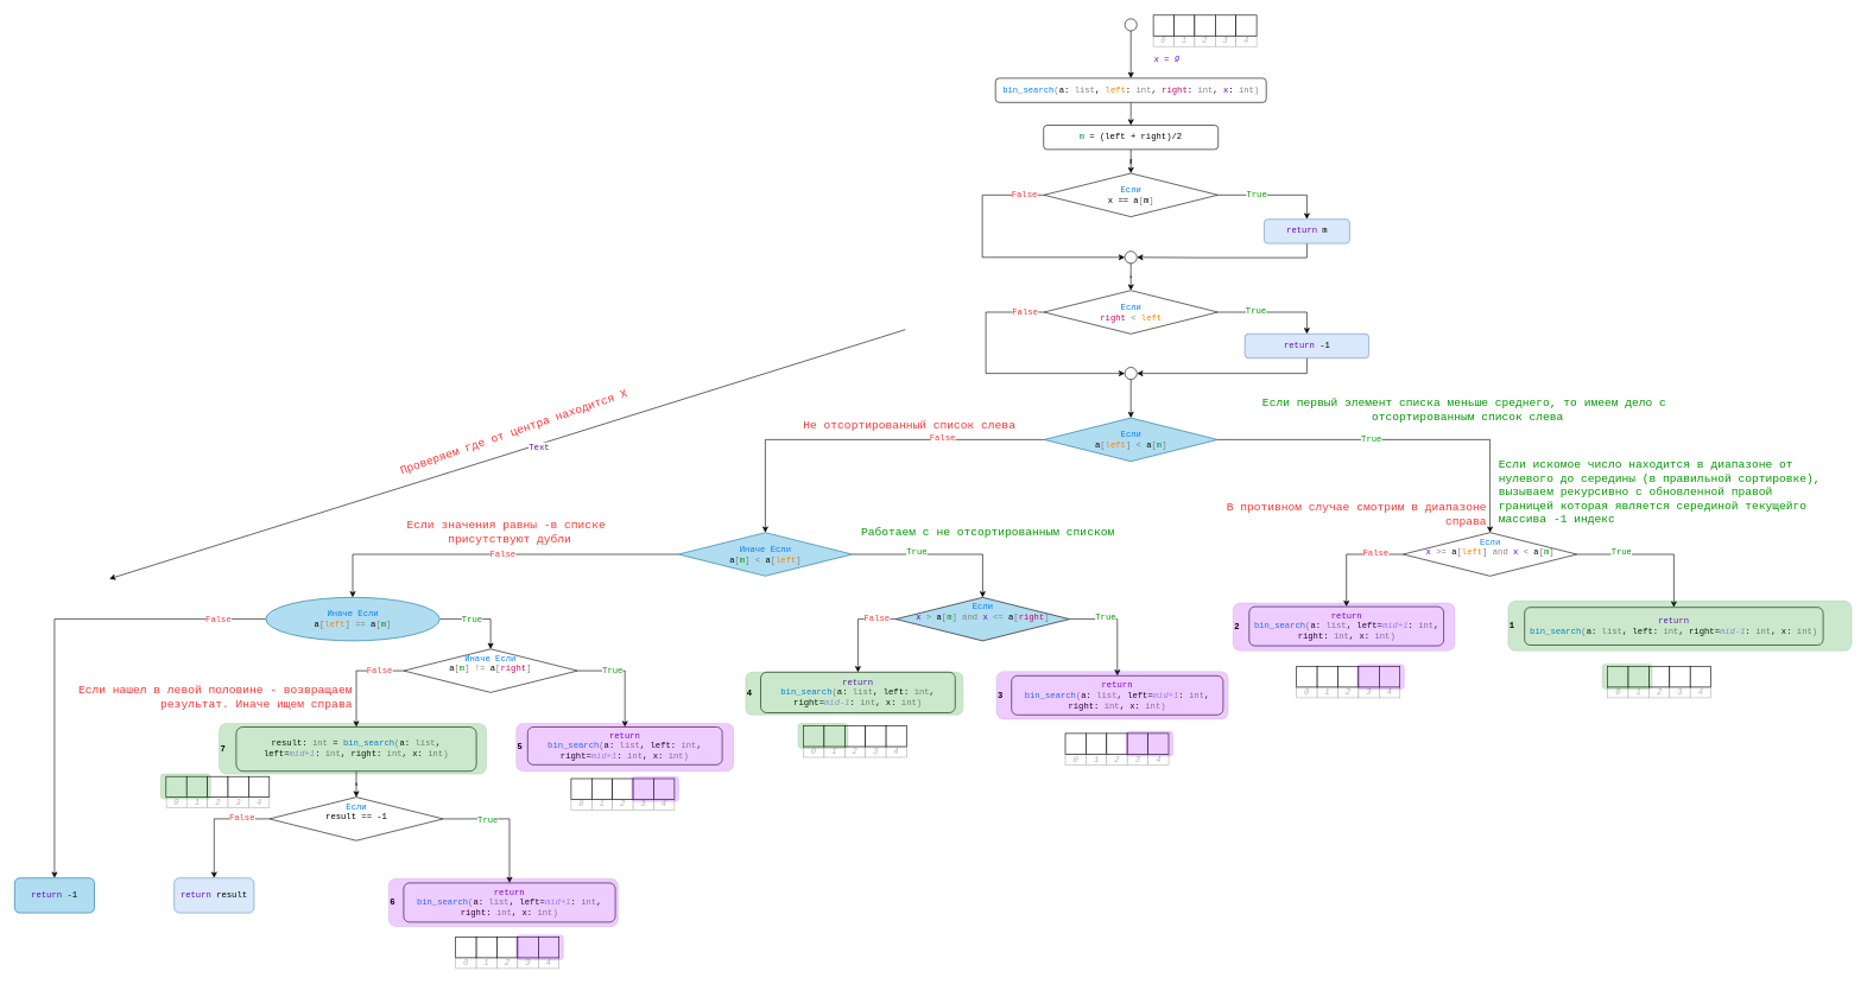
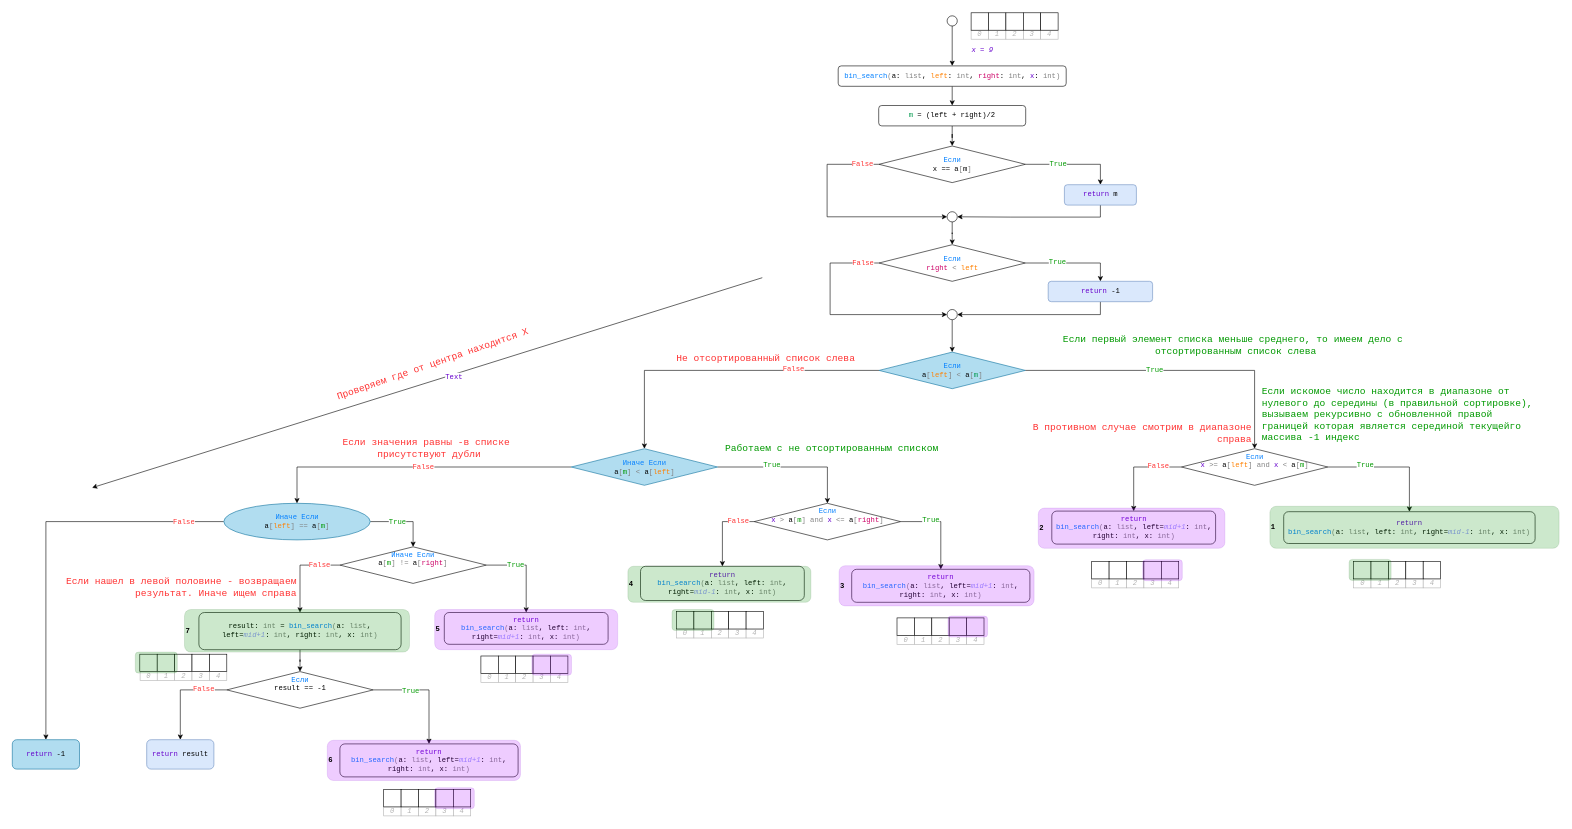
- <mxCell id="46" value="&lt;font color=&quot;#007fff&quot;&gt;Если&lt;/font&gt;&lt;br&gt;&lt;font color=&quot;#6600cc&quot;&gt;x&lt;/font&gt; &lt;font color=&quot;#808080&quot;&gt;&amp;gt;&lt;/font&gt;&amp;nbsp;a&lt;font color=&quot;#808080&quot;&gt;[&lt;/font&gt;&lt;font color=&quot;#009900&quot;&gt;m&lt;/font&gt;&lt;font color=&quot;#808080&quot;&gt;]&lt;/font&gt;&amp;nbsp;&lt;font color=&quot;#808080&quot;&gt;and&lt;/font&gt;&amp;nbsp;&lt;font color=&quot;#6600cc&quot;&gt;x&lt;/font&gt;&lt;font color=&quot;#808080&quot;&gt; &amp;lt;=&lt;/font&gt; a&lt;font color=&quot;#808080&quot;&gt;[&lt;/font&gt;&lt;font color=&quot;#cc0066&quot;&gt;right&lt;/font&gt;&lt;font color=&quot;#808080&quot;&gt;]&lt;/font&gt;" style="rhombus;whiteSpace=wrap;html=1;align=center;verticalAlign=top;fontFamily=Courier New;fillColor=#b1ddf0;" vertex="1" parent="1"><mxGeometry x="1256.5" y="838" width="244" height="61" as="geometry" /></mxCell>
+ <mxCell id="46" value="&lt;font color=&quot;#007fff&quot;&gt;Если&lt;/font&gt;&lt;br&gt;&lt;font color=&quot;#6600cc&quot;&gt;x&lt;/font&gt; &lt;font color=&quot;#808080&quot;&gt;&amp;gt;&lt;/font&gt;&amp;nbsp;a&lt;font color=&quot;#808080&quot;&gt;[&lt;/font&gt;&lt;font color=&quot;#009900&quot;&gt;m&lt;/font&gt;&lt;font color=&quot;#808080&quot;&gt;]&lt;/font&gt;&amp;nbsp;&lt;font color=&quot;#808080&quot;&gt;and&lt;/font&gt;&amp;nbsp;&lt;font color=&quot;#6600cc&quot;&gt;x&lt;/font&gt;&lt;font color=&quot;#808080&quot;&gt; &amp;lt;=&lt;/font&gt; a&lt;font color=&quot;#808080&quot;&gt;[&lt;/font&gt;&lt;font color=&quot;#cc0066&quot;&gt;right&lt;/font&gt;&lt;font color=&quot;#808080&quot;&gt;]&lt;/font&gt;" style="rhombus;whiteSpace=wrap;html=1;align=center;verticalAlign=top;fontFamily=Courier New;" vertex="1" parent="1"><mxGeometry x="1256.5" y="838" width="244" height="61" as="geometry" /></mxCell>
